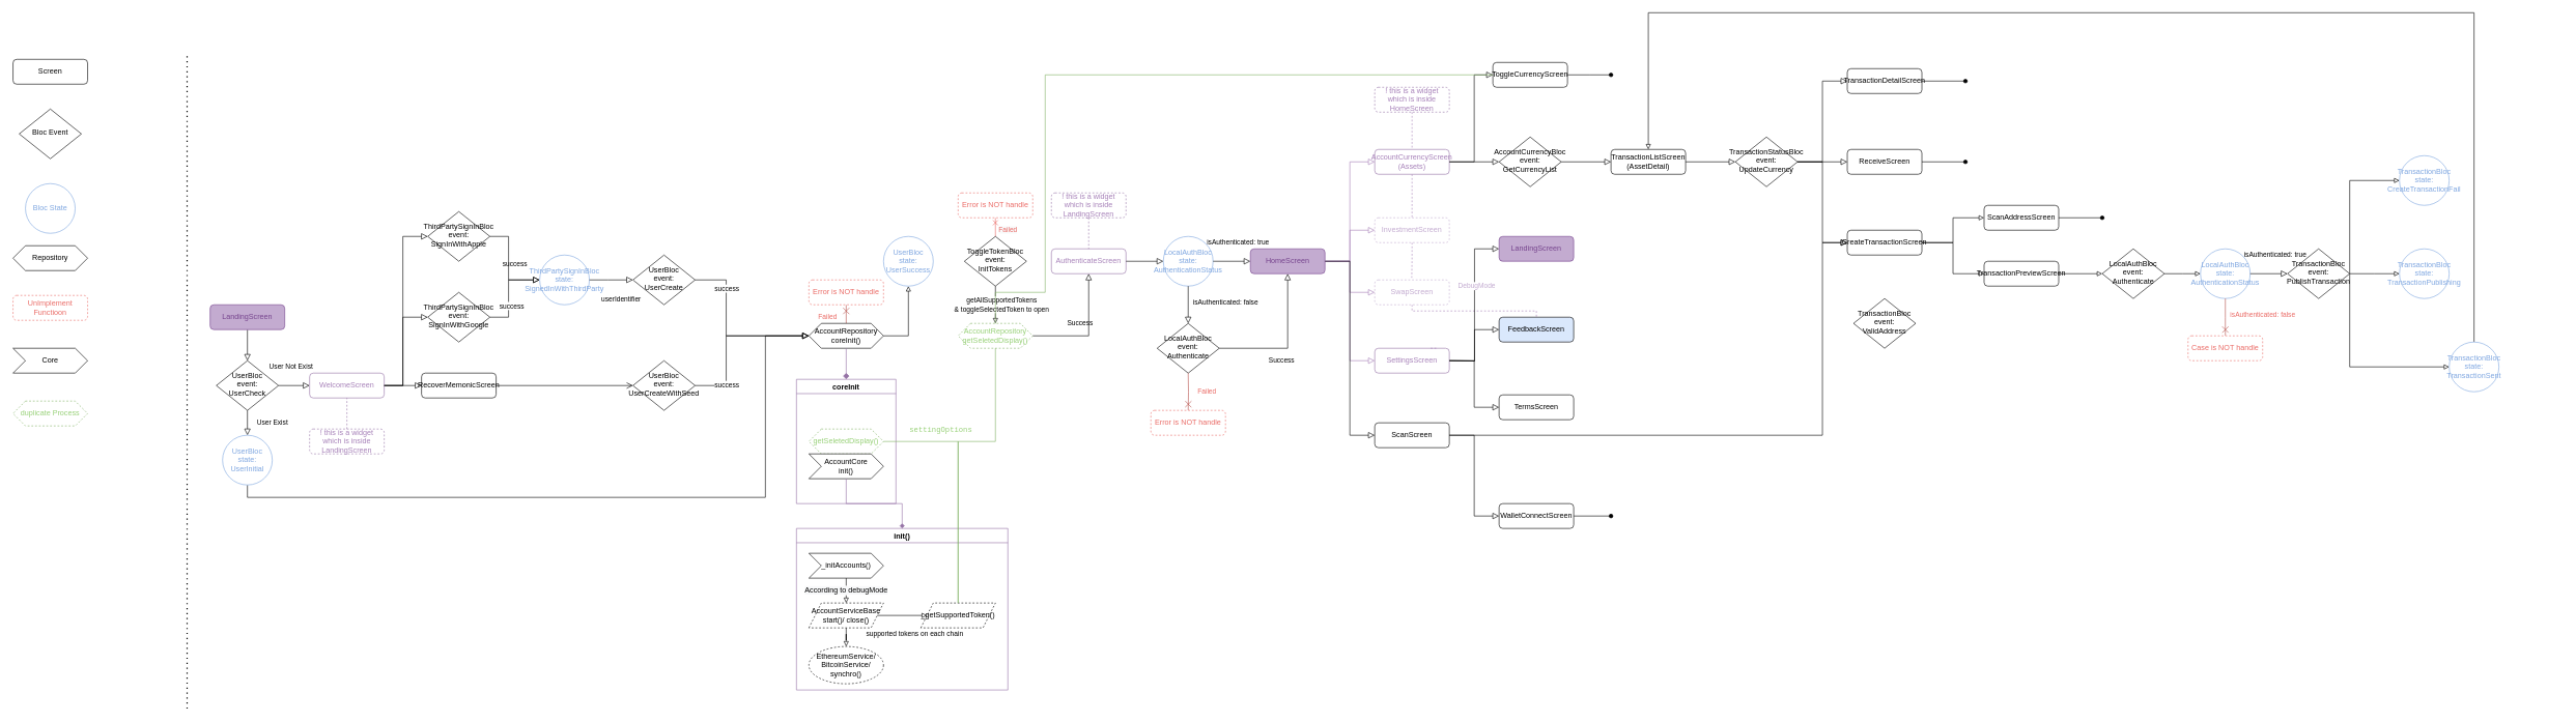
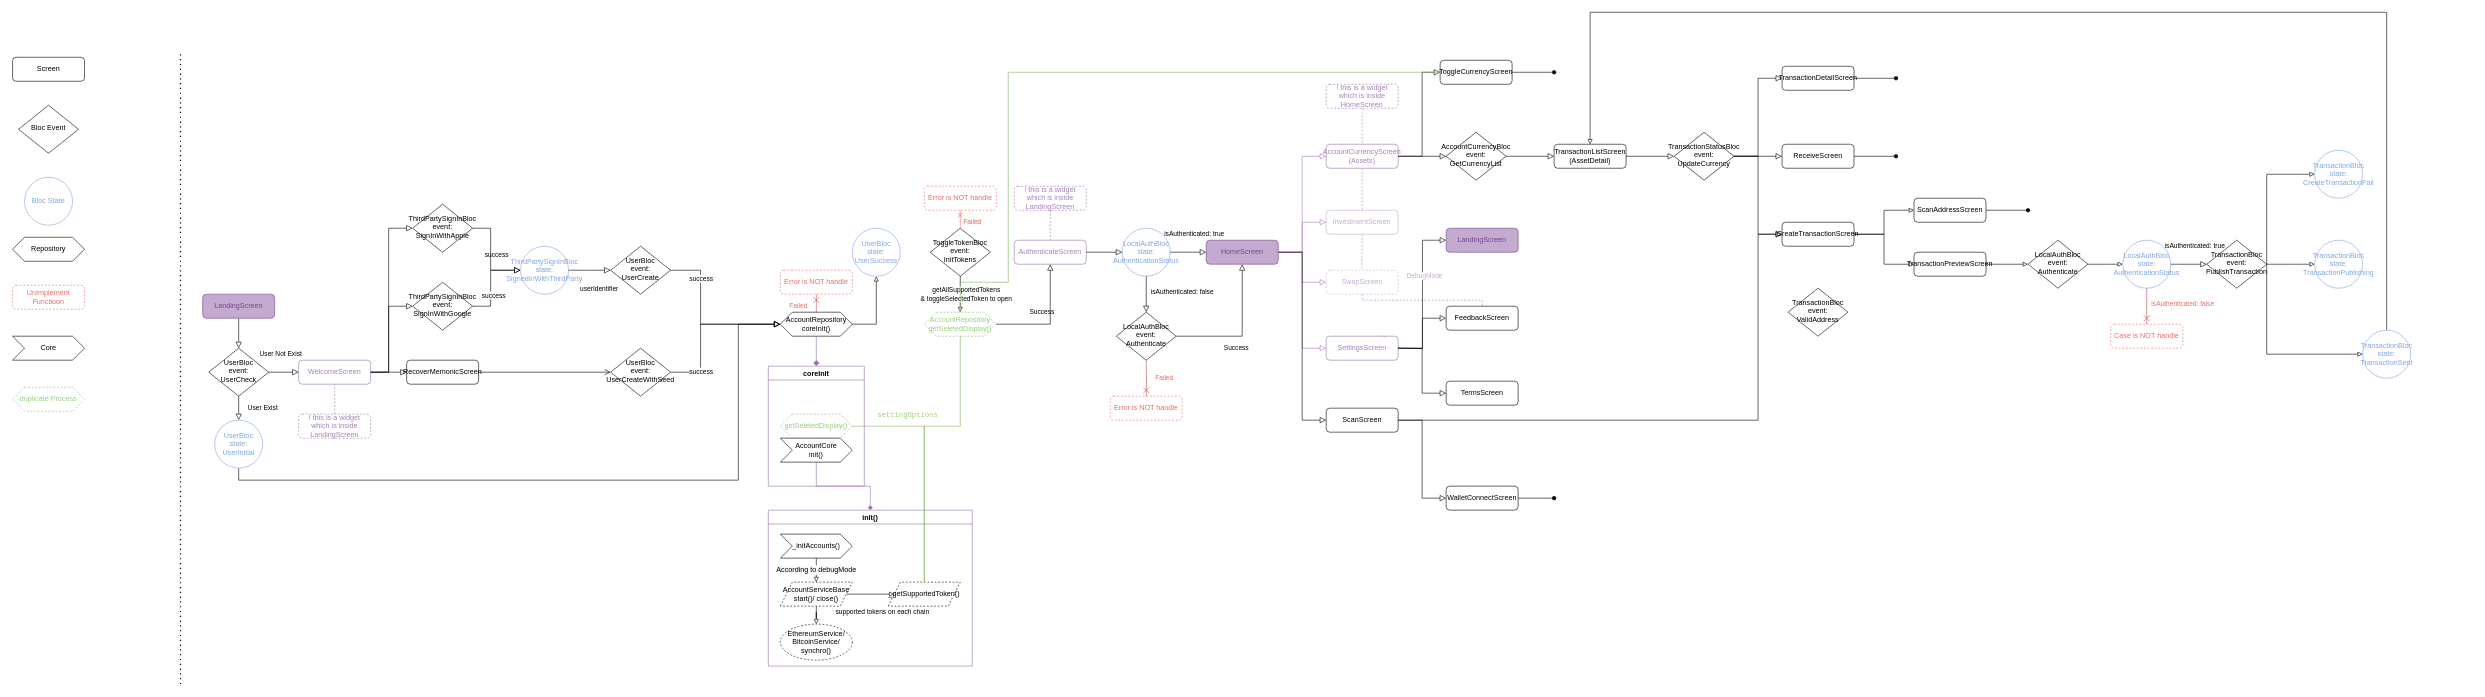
- <mxCell id="83" value="InvestmentScreen&lt;br&gt;" style="rounded=1;fontSize=12;glass=0;strokeWidth=1;shadow=0;strokeColor=#C3ABD0;fontColor=#C3ABD0;fontStyle=0;verticalAlign=middle;align=center;whiteSpace=wrap;html=1;dashed=1;" vertex="1" parent="1"><mxGeometry x="2210" y="350" width="120" height="40" as="geometry" /></mxCell>
+ <mxCell id="83" value="InvestmentScreen&lt;br&gt;" style="rounded=1;fontSize=12;glass=0;strokeWidth=1;shadow=0;strokeColor=#C3ABD0;fontColor=#C3ABD0;fontStyle=0;verticalAlign=middle;align=center;whiteSpace=wrap;html=1;dashed=0;" vertex="1" parent="1"><mxGeometry x="2210" y="350" width="120" height="40" as="geometry" /></mxCell>
- <mxCell id="111" value="FeedbackScreen" style="rounded=1;whiteSpace=wrap;html=1;fontSize=12;glass=0;strokeWidth=1;shadow=0;fillColor=#dae8fc;" vertex="1" parent="1"><mxGeometry x="2410" y="510" width="120" height="40" as="geometry" /></mxCell>
+ <mxCell id="111" value="FeedbackScreen" style="rounded=1;whiteSpace=wrap;html=1;fontSize=12;glass=0;strokeWidth=1;shadow=0;" vertex="1" parent="1"><mxGeometry x="2410" y="510" width="120" height="40" as="geometry" /></mxCell>
